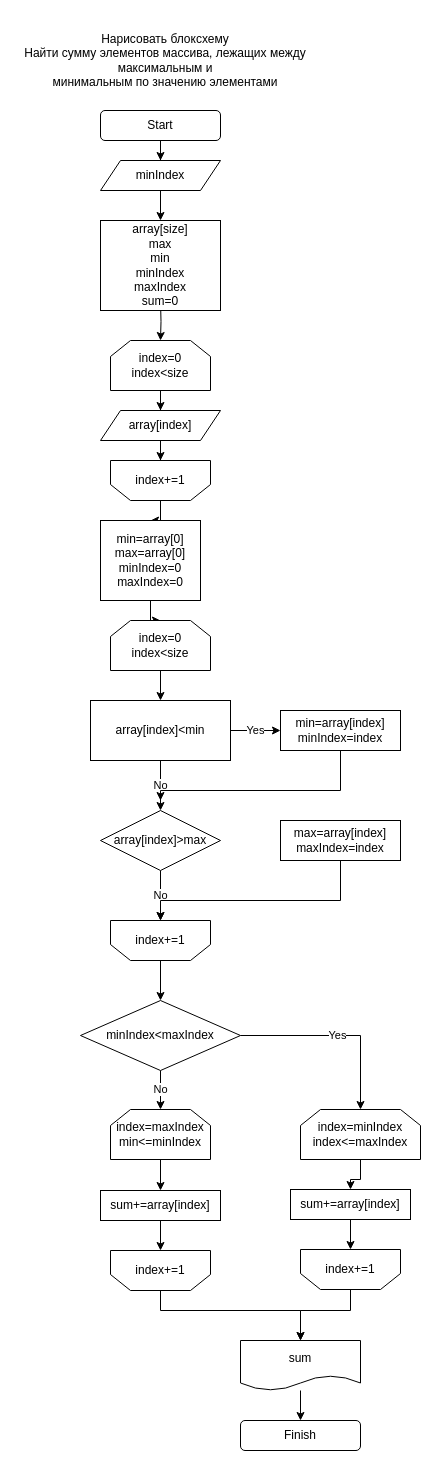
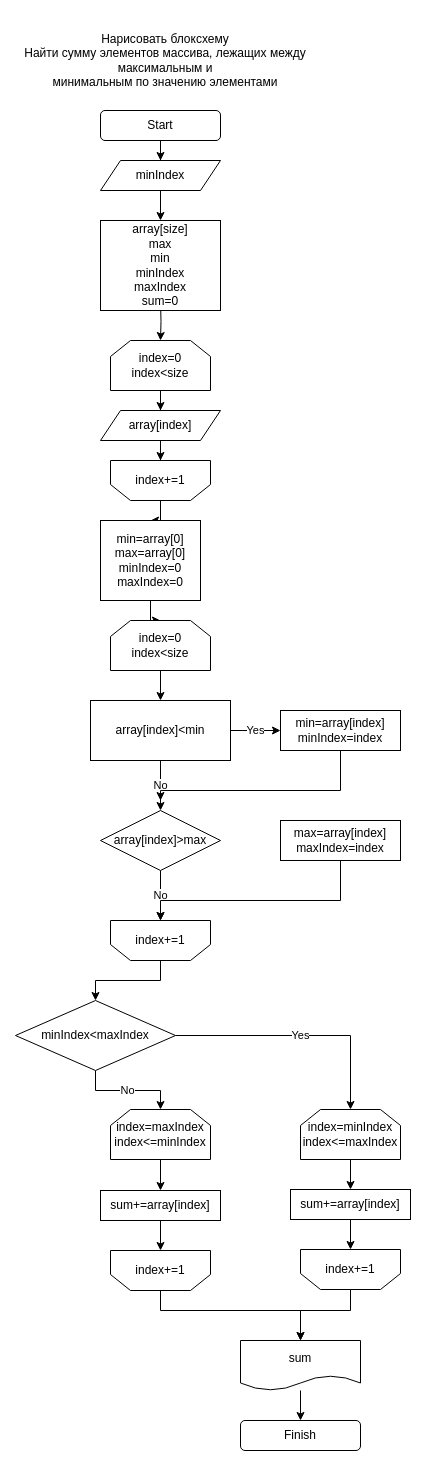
- <mxCell id="32" value="minIndex&amp;lt;maxIndex" style="rhombus;whiteSpace=wrap;html=1;" parent="1" vertex="1"><mxGeometry x="80" y="1000" width="160" height="70" as="geometry" /></mxCell>
+ <mxCell id="32" value="minIndex&amp;lt;maxIndex" style="rhombus;whiteSpace=wrap;html=1;" parent="1" vertex="1"><mxGeometry x="15" y="1000" width="160" height="70" as="geometry" /></mxCell>
- <mxCell id="36" value="index=maxIndex&lt;br&gt;min&amp;lt;=minIndex" style="shape=loopLimit;whiteSpace=wrap;html=1;" parent="1" vertex="1"><mxGeometry x="110" y="1109" width="100" height="50" as="geometry" /></mxCell>
+ <mxCell id="36" value="index=maxIndex&lt;br&gt;index&amp;lt;=minIndex" style="shape=loopLimit;whiteSpace=wrap;html=1;" parent="1" vertex="1"><mxGeometry x="110" y="1109" width="100" height="50" as="geometry" /></mxCell>
- <mxCell id="34" value="index=minIndex&lt;br&gt;index&amp;lt;=maxIndex" style="shape=loopLimit;whiteSpace=wrap;html=1;" parent="1" vertex="1"><mxGeometry x="300" y="1109" width="120" height="50" as="geometry" /></mxCell>
+ <mxCell id="34" value="index=minIndex&lt;br&gt;index&amp;lt;=maxIndex" style="shape=loopLimit;whiteSpace=wrap;html=1;" parent="1" vertex="1"><mxGeometry x="300" y="1109" width="100" height="50" as="geometry" /></mxCell>
